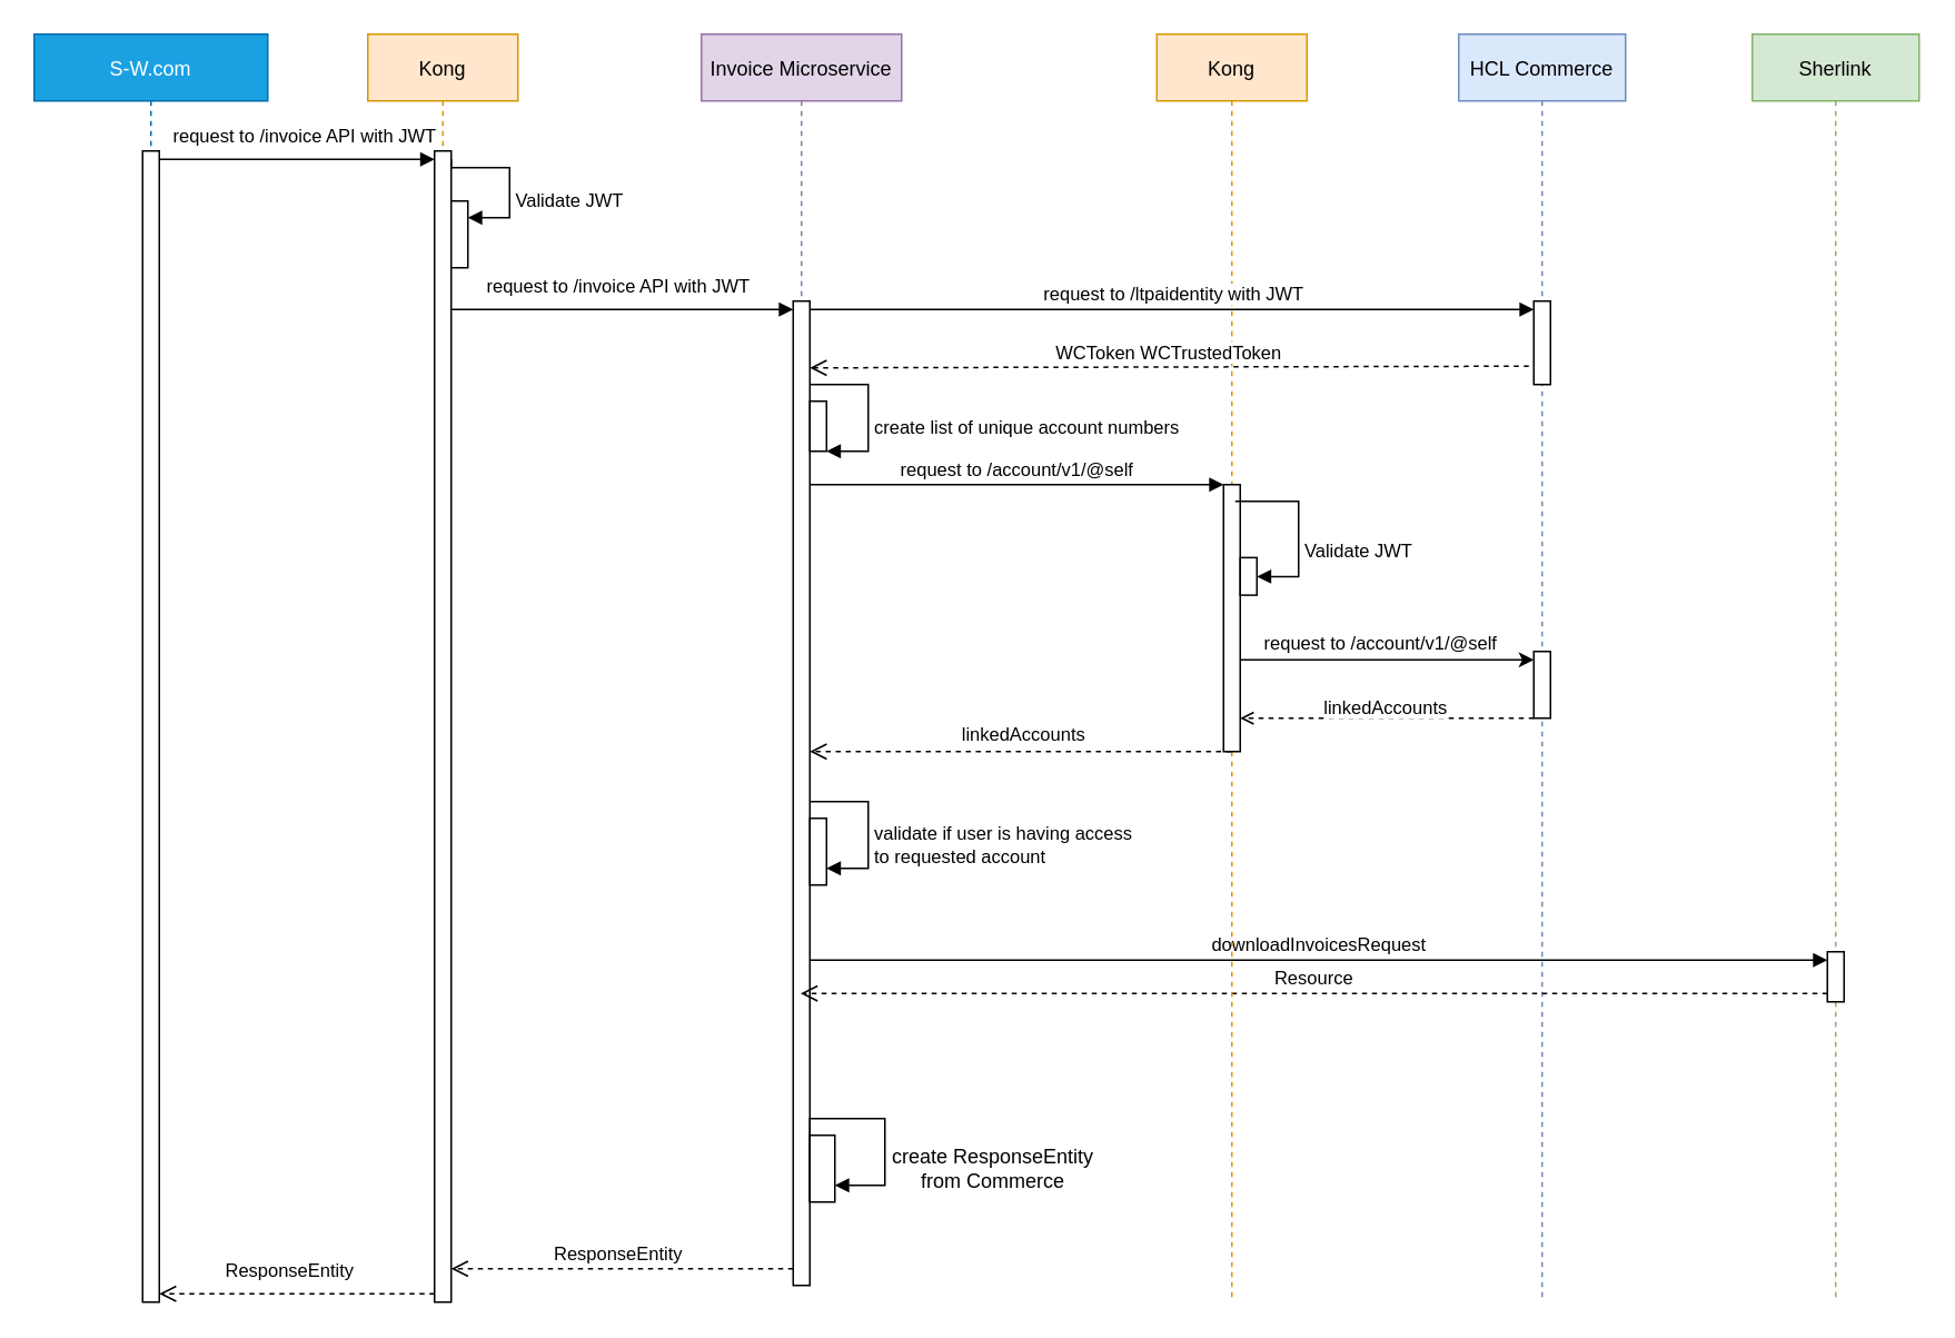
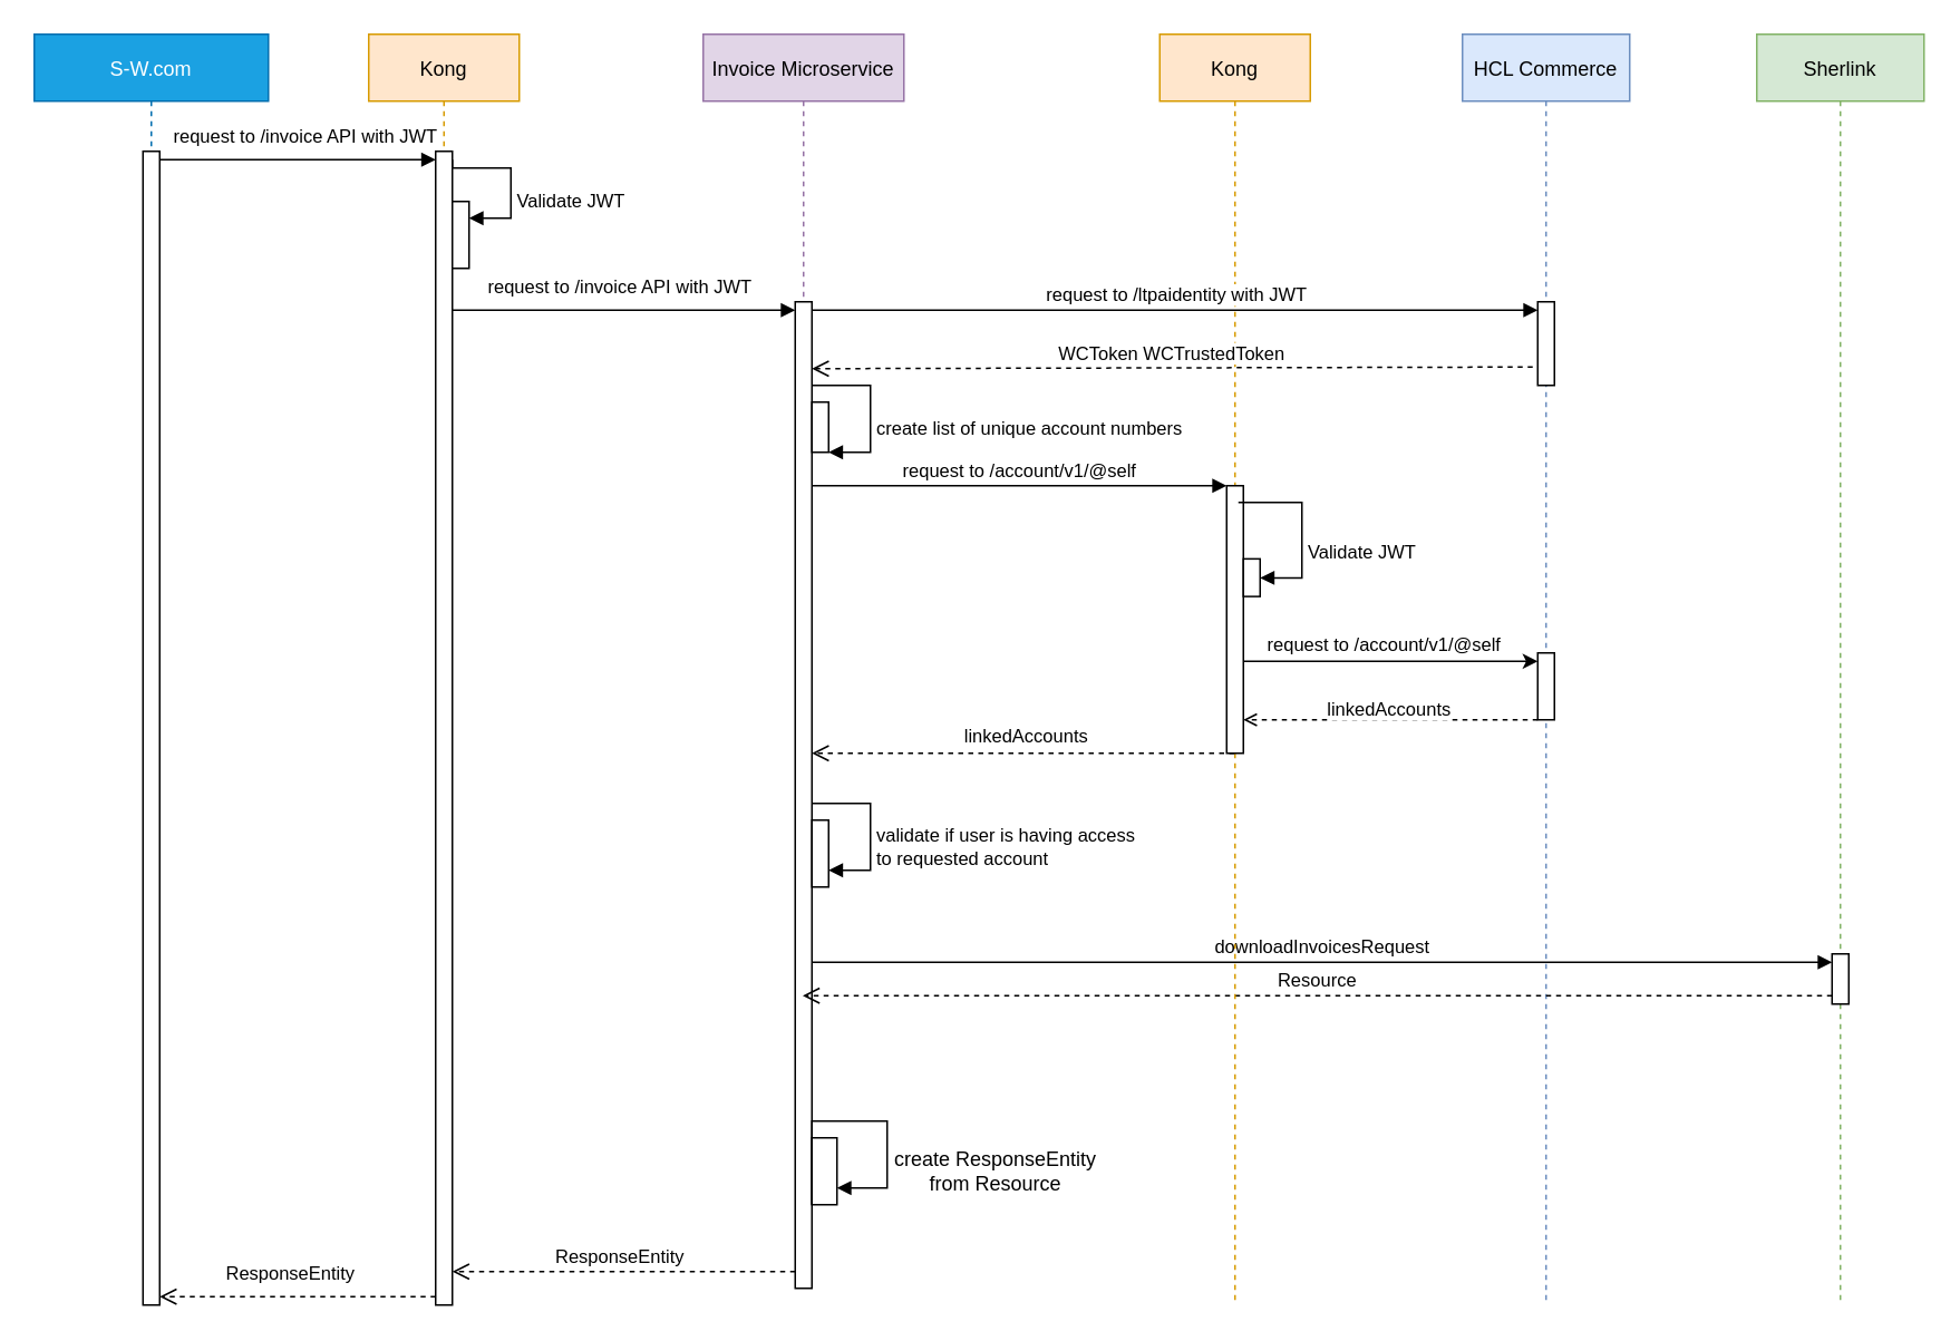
- <mxCell id="41" value="create ResponseEntity from Commerce" style="text;html=1;align=center;verticalAlign=middle;whiteSpace=wrap;rounded=0;" vertex="1" parent="1"><mxGeometry x="530" y="670" width="130" height="60" as="geometry" /></mxCell>
+ <mxCell id="41" value="create ResponseEntity from Resource" style="text;html=1;align=center;verticalAlign=middle;whiteSpace=wrap;rounded=0;" vertex="1" parent="1"><mxGeometry x="530" y="670" width="130" height="60" as="geometry" /></mxCell>
